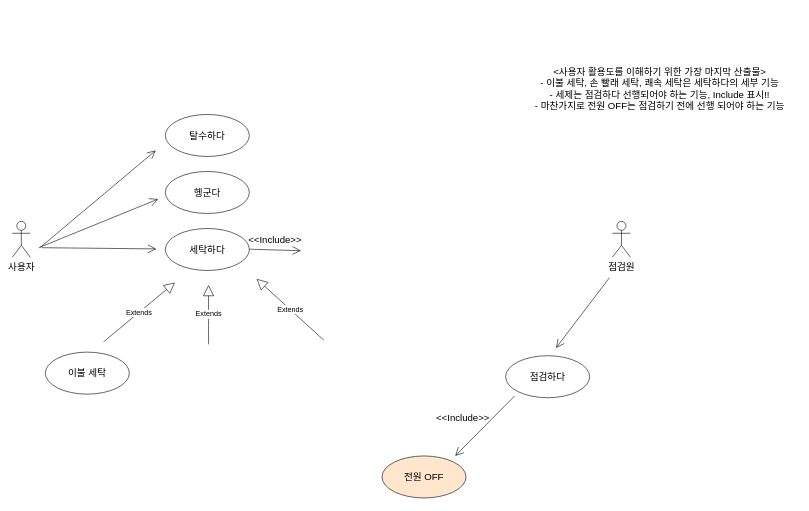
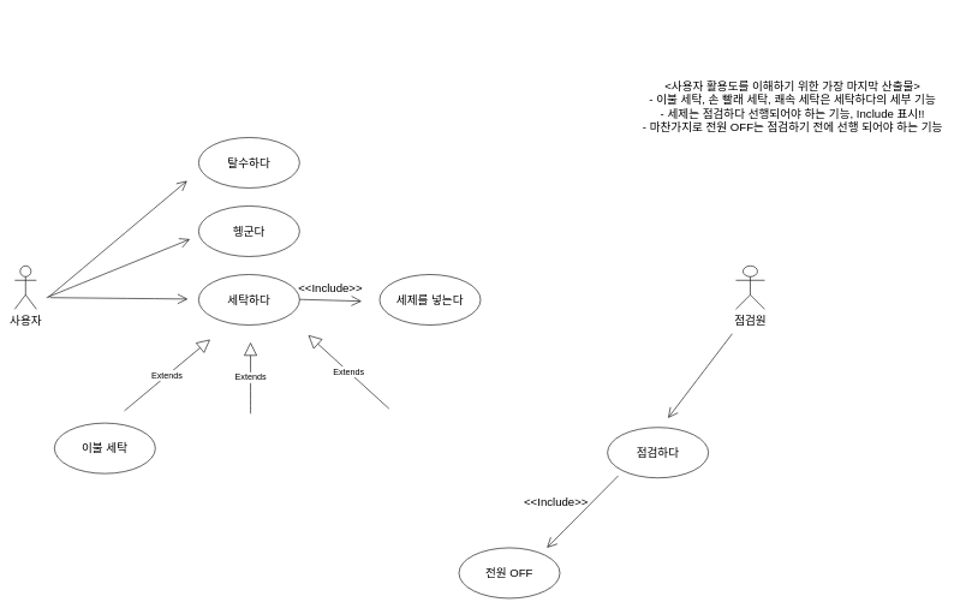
- <mxCell id="18" value="점검원&lt;br&gt;" style="shape=umlActor;verticalLabelPosition=bottom;verticalAlign=top;html=1;outlineConnect=0;fontSize=16;" vertex="1" parent="1"><mxGeometry x="1020" y="368" width="30" height="60" as="geometry" /></mxCell>
+ <mxCell id="18" value="점검원&lt;br&gt;" style="shape=umlActor;verticalLabelPosition=bottom;verticalAlign=top;html=1;outlineConnect=0;fontSize=16;" vertex="1" parent="1"><mxGeometry x="1020" y="368" width="40" height="60" as="geometry" /></mxCell>
+ <mxCell id="9" value="세제를 넣는다" style="ellipse;whiteSpace=wrap;html=1;fontSize=16;" vertex="1" parent="1"><mxGeometry x="526" y="380" width="140" height="70" as="geometry" /></mxCell>
- <mxCell id="8" value="전원 OFF" style="ellipse;whiteSpace=wrap;html=1;fontSize=16;fillColor=#ffe6cc;" vertex="1" parent="1"><mxGeometry x="636" y="759" width="140" height="70" as="geometry" /></mxCell>
+ <mxCell id="8" value="전원 OFF" style="ellipse;whiteSpace=wrap;html=1;fontSize=16;" vertex="1" parent="1"><mxGeometry x="636" y="759" width="140" height="70" as="geometry" /></mxCell>
